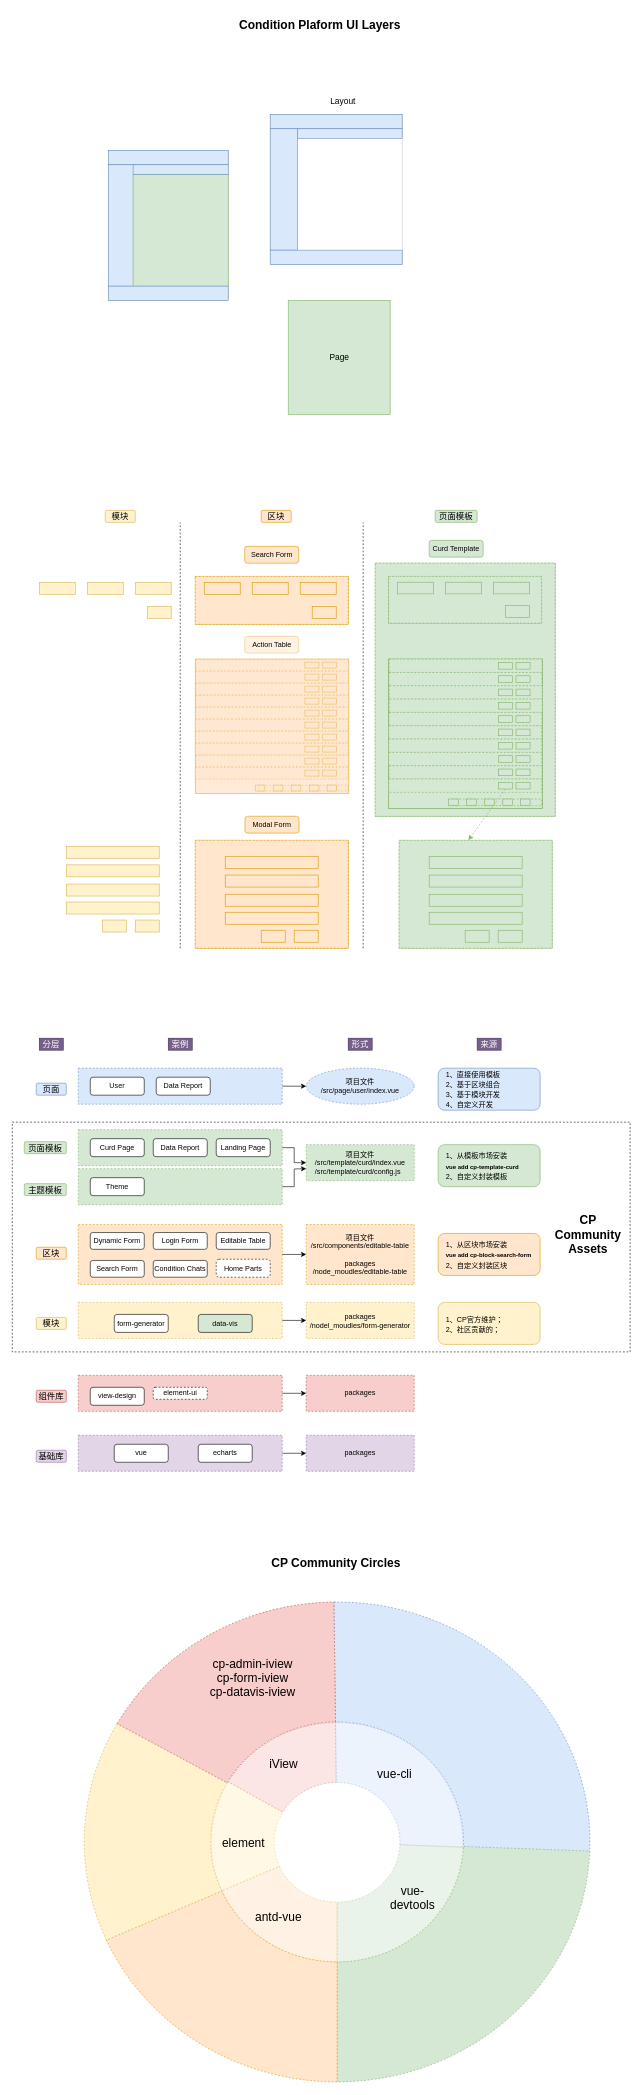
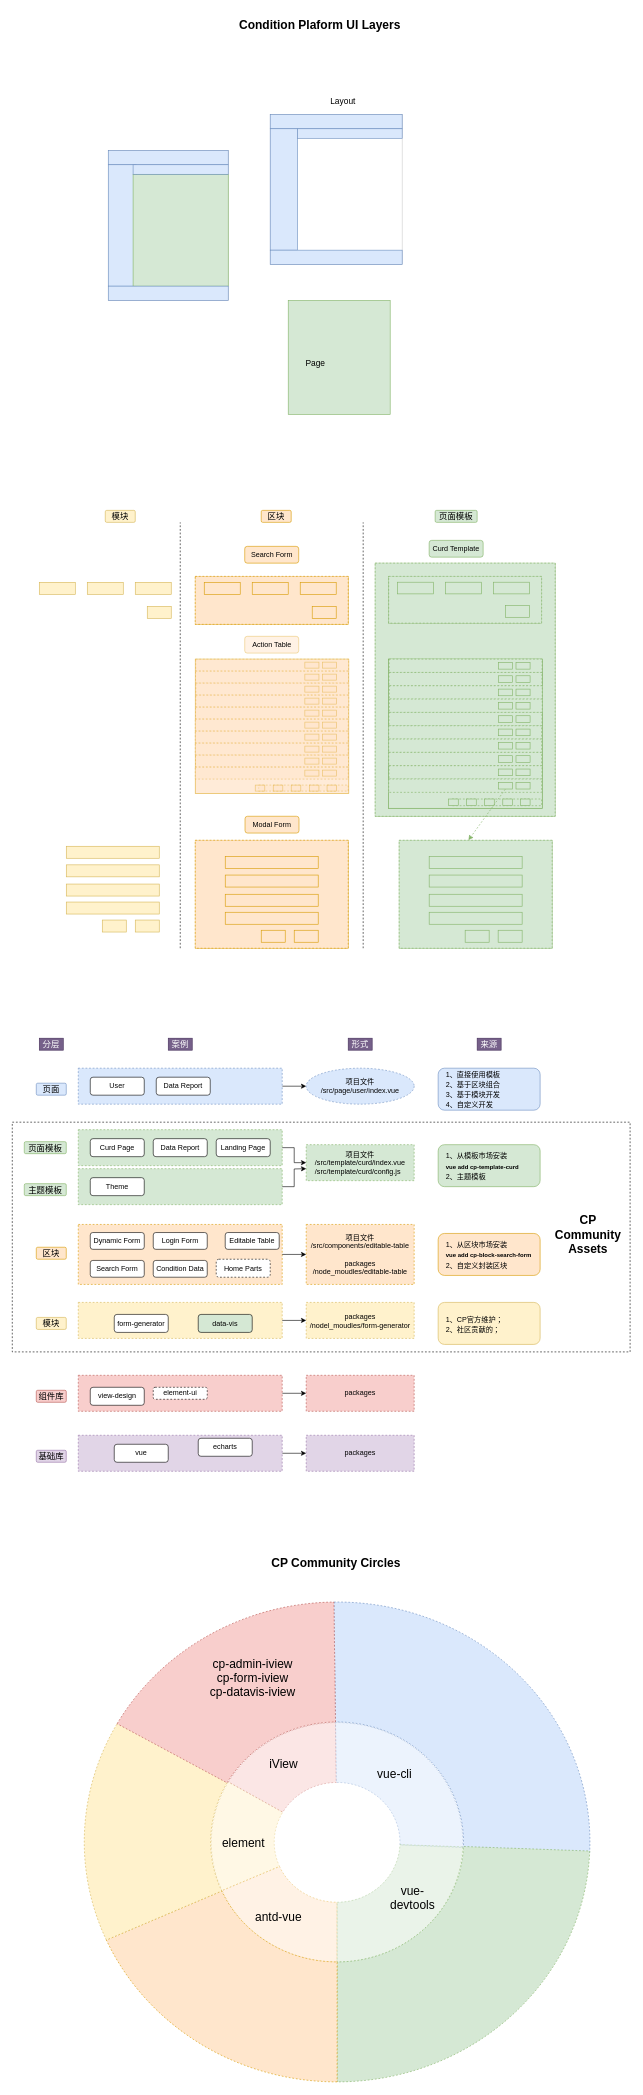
- <mxCell id="36" value="Page" style="text;html=1;strokeColor=none;fillColor=none;align=center;verticalAlign=middle;whiteSpace=wrap;rounded=0;shadow=0;fontFamily=Helvetica;fontSize=14;" parent="34" vertex="1"><mxGeometry x="63.56" y="76.89" width="42.87" height="36.22" as="geometry" /></mxCell>
+ <mxCell id="36" value="Page" style="text;html=1;strokeColor=none;fillColor=none;align=center;verticalAlign=middle;whiteSpace=wrap;rounded=0;shadow=0;fontFamily=Helvetica;fontSize=14;" parent="34" vertex="1"><mxGeometry x="23.56" y="86.89" width="42.87" height="36.22" as="geometry" /></mxCell>
- <mxCell id="212" value="&lt;font&gt;&lt;span style=&quot;font-size: 12px&quot;&gt;1、从模板市场安装&lt;/span&gt;&lt;br&gt;&lt;b&gt;&lt;font style=&quot;font-size: 10px&quot;&gt;vue add cp-template-curd&lt;/font&gt;&lt;/b&gt;&lt;br&gt;&lt;span style=&quot;font-size: 12px&quot;&gt;2、自定义封装模板&lt;/span&gt;&lt;br&gt;&lt;/font&gt;" style="rounded=1;whiteSpace=wrap;html=1;shadow=0;fontFamily=Helvetica;fontSize=14;align=left;horizontal=1;spacingTop=0;spacing=0;spacingLeft=13;fillColor=#d5e8d4;strokeColor=#82b366;" parent="1" vertex="1"><mxGeometry x="730" y="1907.5" width="170" height="70" as="geometry" /></mxCell>
+ <mxCell id="212" value="&lt;font&gt;&lt;span style=&quot;font-size: 12px&quot;&gt;1、从模板市场安装&lt;/span&gt;&lt;br&gt;&lt;b&gt;&lt;font style=&quot;font-size: 10px&quot;&gt;vue add cp-template-curd&lt;/font&gt;&lt;/b&gt;&lt;br&gt;&lt;span style=&quot;font-size: 12px&quot;&gt;2、主题模板&lt;/span&gt;&lt;br&gt;&lt;/font&gt;" style="rounded=1;whiteSpace=wrap;html=1;shadow=0;fontFamily=Helvetica;fontSize=14;align=left;horizontal=1;spacingTop=0;spacing=0;spacingLeft=13;fillColor=#d5e8d4;strokeColor=#82b366;" parent="1" vertex="1"><mxGeometry x="730" y="1907.5" width="170" height="70" as="geometry" /></mxCell>
- <mxCell id="203" value="Editable Table" style="rounded=1;whiteSpace=wrap;html=1;" parent="1" vertex="1"><mxGeometry x="360" y="2054" width="90" height="28" as="geometry" /></mxCell>
+ <mxCell id="203" value="Editable Table" style="rounded=1;whiteSpace=wrap;html=1;" parent="1" vertex="1"><mxGeometry x="375" y="2054" width="90" height="28" as="geometry" /></mxCell>
- <mxCell id="205" value="Condition Chats" style="rounded=1;whiteSpace=wrap;html=1;" parent="1" vertex="1"><mxGeometry x="255" y="2100.5" width="90" height="28" as="geometry" /></mxCell>
+ <mxCell id="205" value="Condition Data" style="rounded=1;whiteSpace=wrap;html=1;" parent="1" vertex="1"><mxGeometry x="255" y="2100.5" width="90" height="28" as="geometry" /></mxCell>
- <mxCell id="15" value="echarts" style="rounded=1;whiteSpace=wrap;html=1;" parent="1" vertex="1"><mxGeometry x="330" y="2407" width="90" height="30" as="geometry" /></mxCell>
+ <mxCell id="15" value="echarts" style="rounded=1;whiteSpace=wrap;html=1;" parent="1" vertex="1"><mxGeometry x="330" y="2397" width="90" height="30" as="geometry" /></mxCell>
